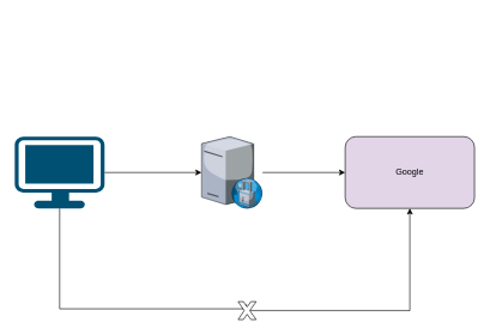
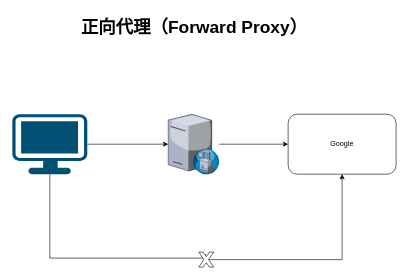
+ <mxCell id="10" value="&lt;b&gt;&lt;font style=&quot;font-size: 29px;&quot;&gt;正向代理（Forward Proxy）&lt;/font&gt;&lt;/b&gt;" style="text;html=1;align=center;verticalAlign=middle;resizable=0;points=[];autosize=1;strokeColor=none;fillColor=none;" vertex="1" parent="1"><mxGeometry x="122.5" y="20" width="400" height="50" as="geometry" /></mxCell>
- <mxCell id="7" value="Google" style="rounded=1;whiteSpace=wrap;html=1;fillColor=#e1d5e7;" vertex="1" parent="1"><mxGeometry x="480" y="190" width="180" height="100" as="geometry" /></mxCell>
+ <mxCell id="7" value="Google" style="rounded=1;whiteSpace=wrap;html=1;" vertex="1" parent="1"><mxGeometry x="480" y="190" width="180" height="100" as="geometry" /></mxCell>
